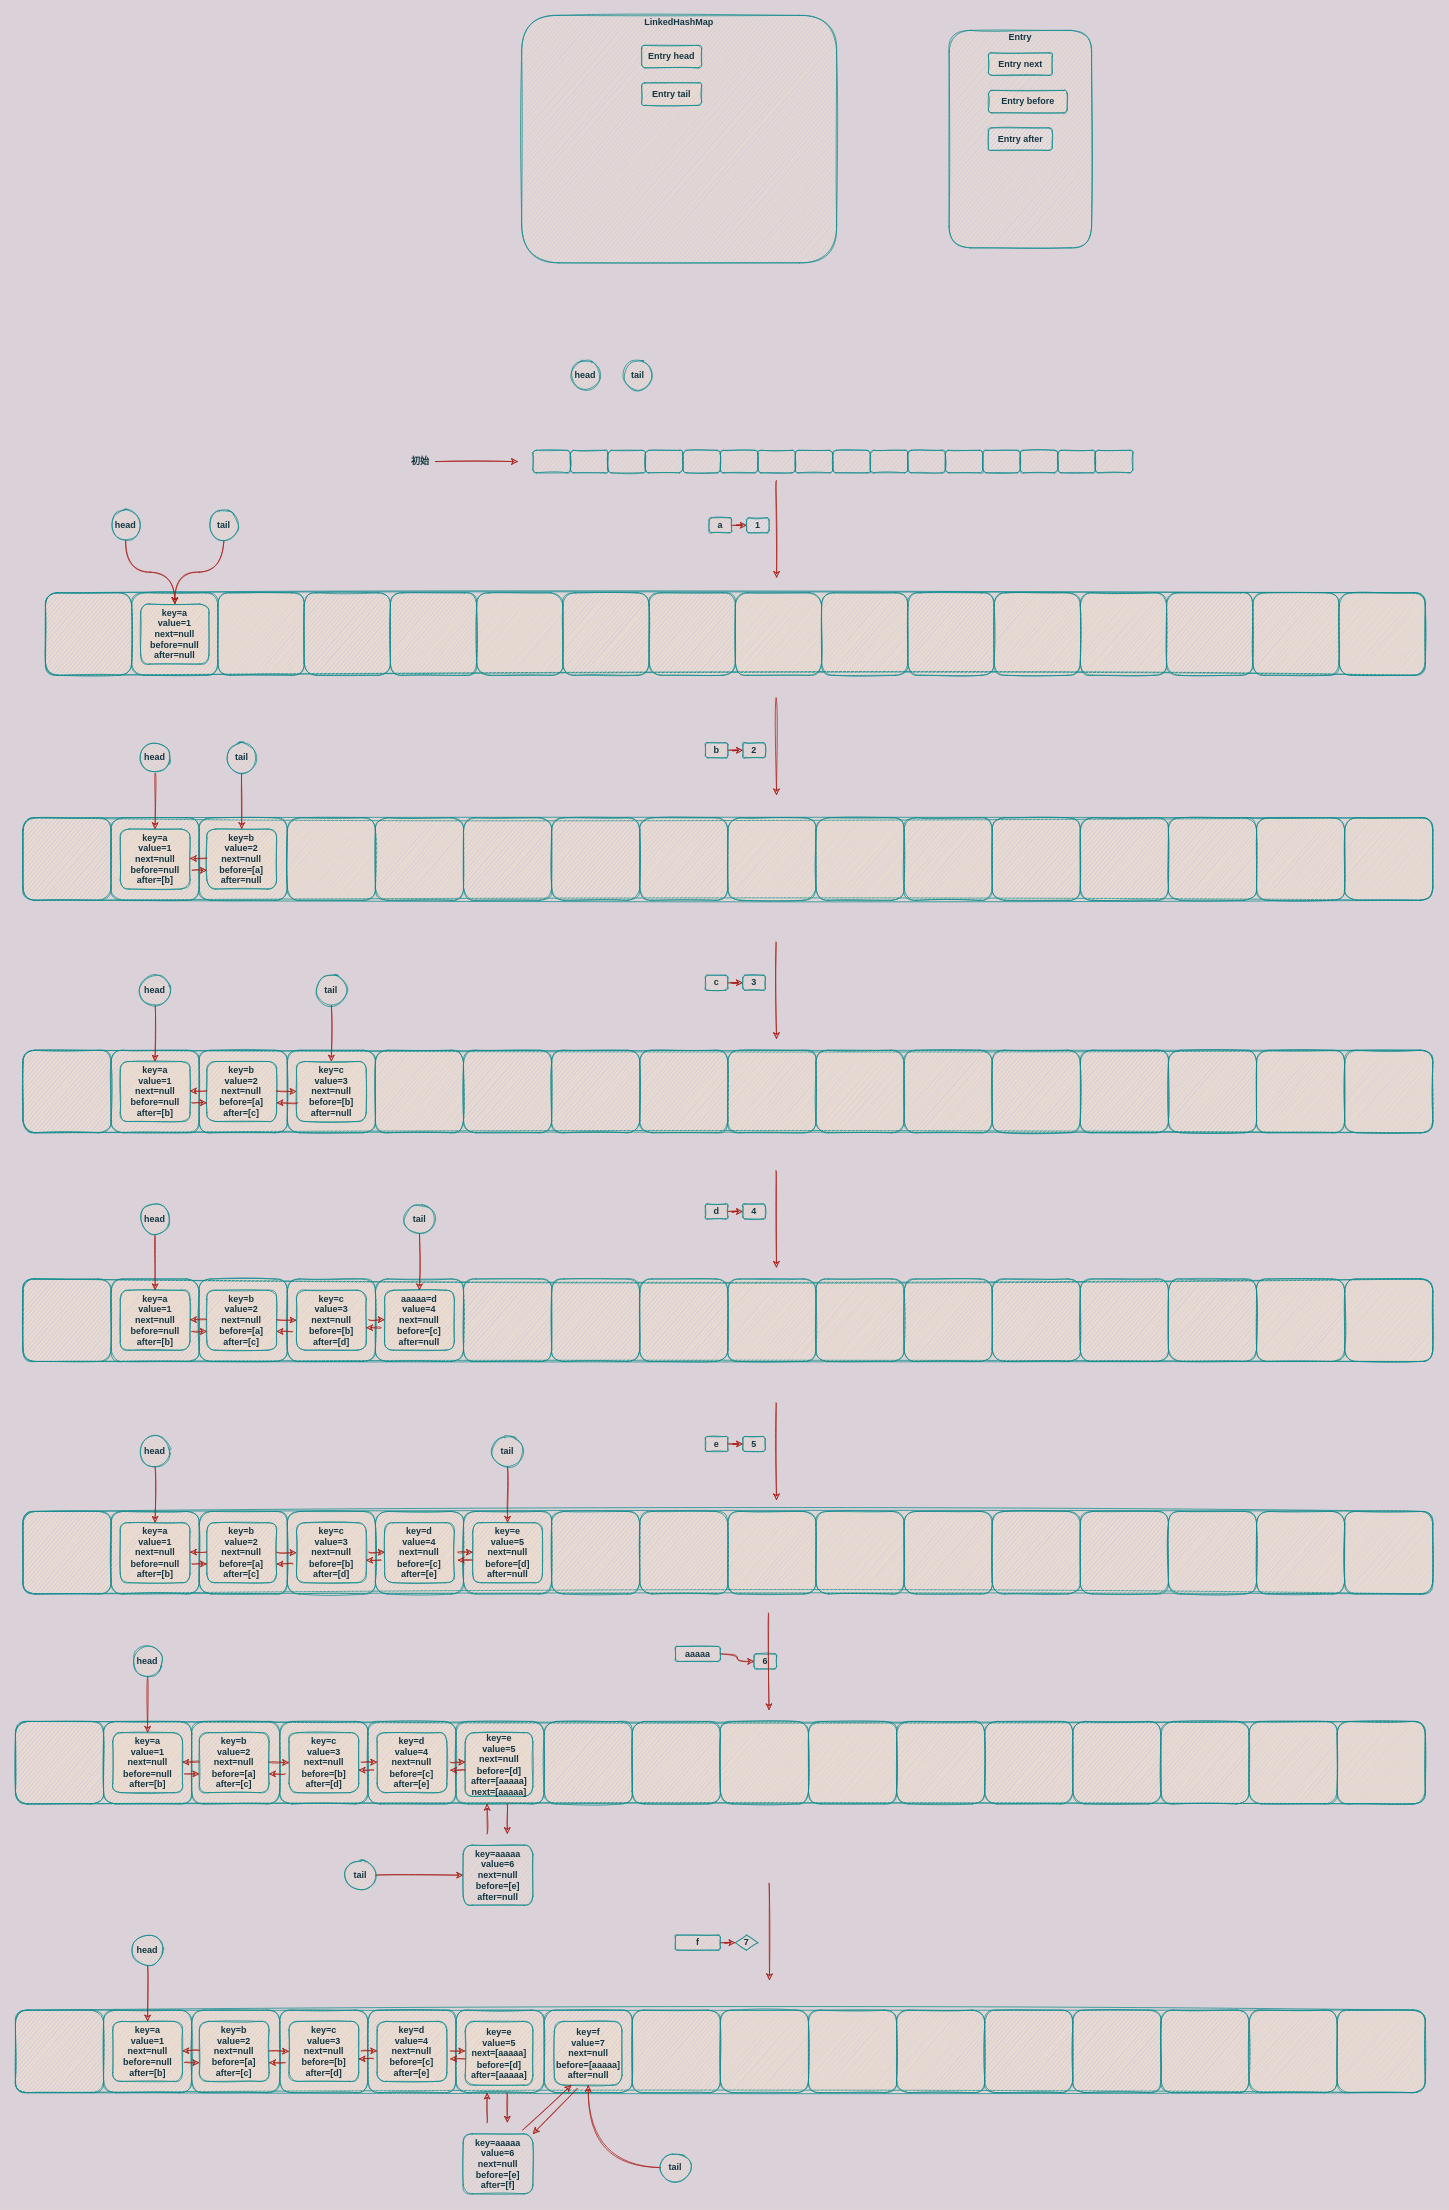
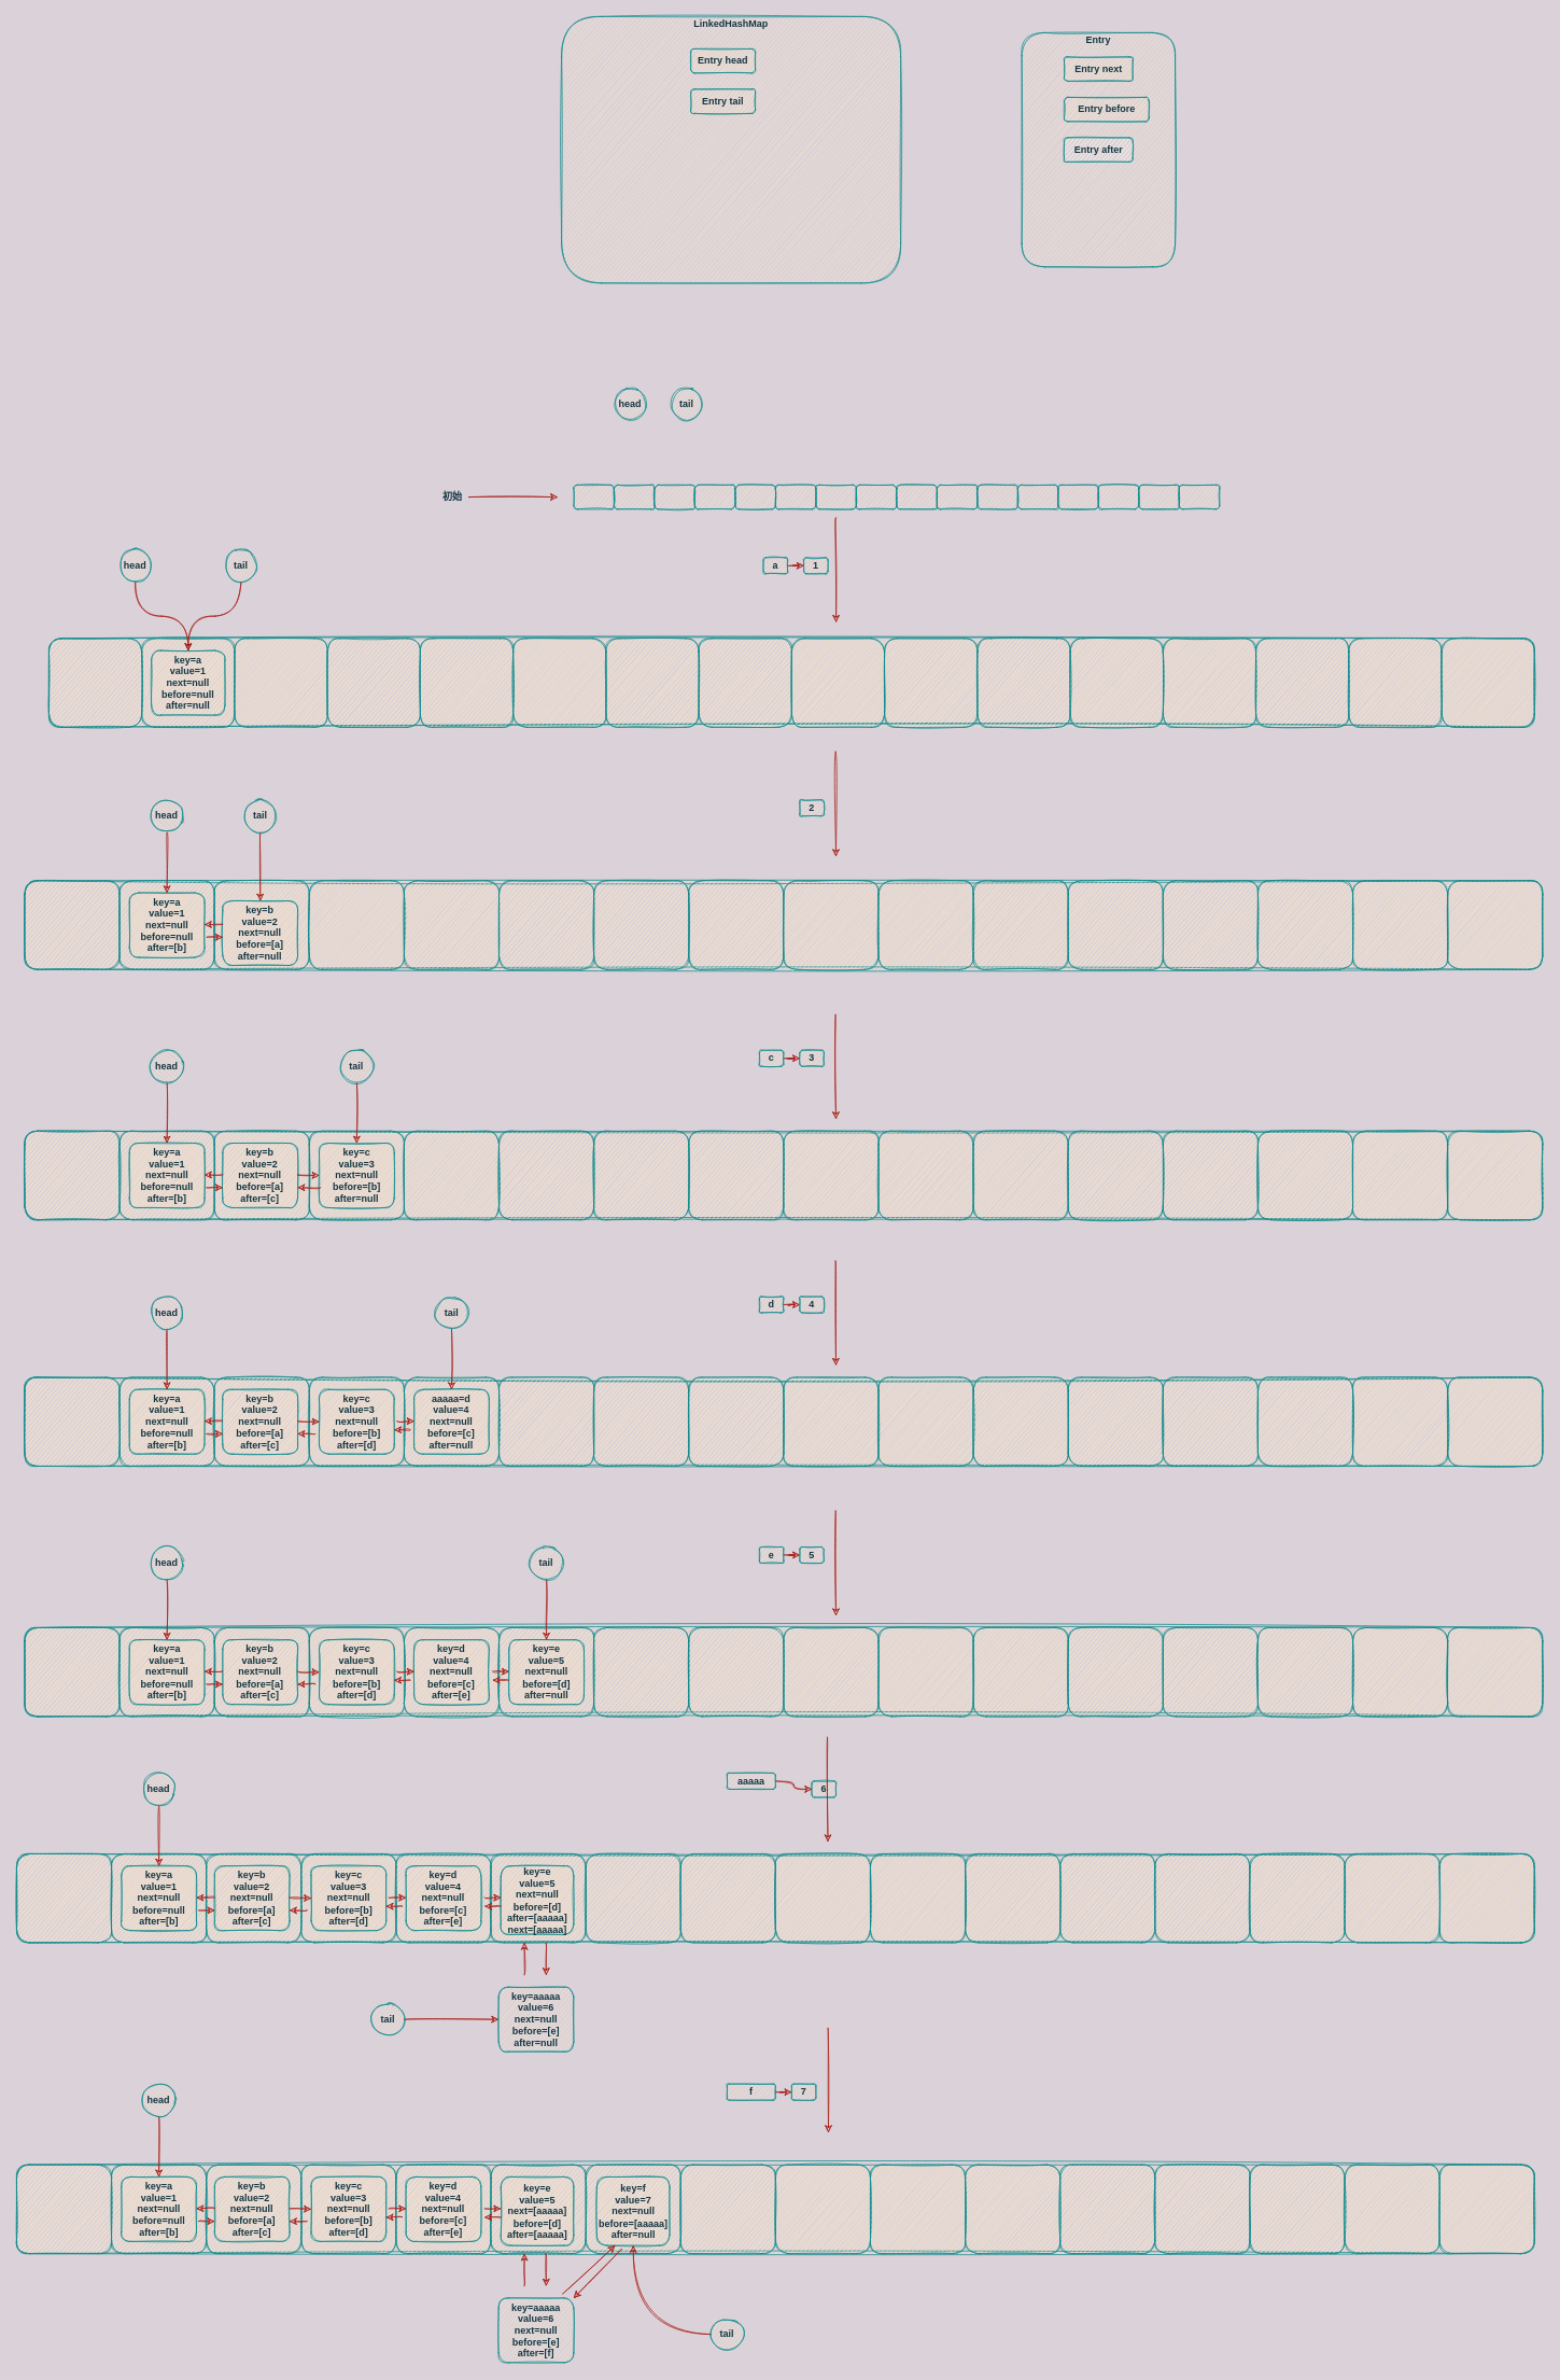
- <mxCell id="31" value="1" style="whiteSpace=wrap;html=1;strokeColor=#0F8B8D;fillColor=#f5f5f5;fontColor=#143642;rounded=1;sketch=1;fontStyle=1;" vertex="1" parent="1"><mxGeometry x="995" y="690" width="30" height="20" as="geometry" /></mxCell>
+ <mxCell id="31" value="1" style="whiteSpace=wrap;html=1;strokeColor=#0F8B8D;fillColor=#FAE5C7;fontColor=#143642;rounded=1;sketch=1;fontStyle=1" vertex="1" parent="1"><mxGeometry x="995" y="690" width="30" height="20" as="geometry" /></mxCell>
- <mxCell id="57" value="b" style="whiteSpace=wrap;html=1;strokeColor=#0F8B8D;fillColor=#FAE5C7;fontColor=#143642;rounded=1;sketch=1;fontStyle=1" vertex="1" parent="1"><mxGeometry x="940" y="990" width="30" height="20" as="geometry" /></mxCell>
- <mxCell id="56" value="" style="edgeStyle=orthogonalEdgeStyle;orthogonalLoop=1;jettySize=auto;html=1;strokeColor=#A8201A;fillColor=#FAE5C7;fontColor=#143642;labelBackgroundColor=#DAD2D8;sketch=1;curved=1;fontStyle=1" edge="1" parent="1" source="57" target="58"><mxGeometry relative="1" as="geometry" /></mxCell>
- <mxCell id="77" value="key=b&lt;br&gt;value=2&lt;br&gt;next=null&lt;br&gt;before=[a]&lt;br&gt;after=null" style="whiteSpace=wrap;html=1;strokeColor=#0F8B8D;fillColor=#FAE5C7;align=center;fontColor=#143642;rounded=1;sketch=1;fontStyle=1" vertex="1" parent="59"><mxGeometry x="245.217" y="15" width="92.978" height="80" as="geometry" /></mxCell>
+ <mxCell id="77" value="key=b&lt;br&gt;value=2&lt;br&gt;next=null&lt;br&gt;before=[a]&lt;br&gt;after=null" style="whiteSpace=wrap;html=1;strokeColor=#0F8B8D;fillColor=#FAE5C7;align=center;fontColor=#143642;rounded=1;sketch=1;fontStyle=1" vertex="1" parent="59"><mxGeometry x="245.217" y="25" width="92.978" height="80" as="geometry" /></mxCell>
- <mxCell id="233" value="7" style="rhombus;whiteSpace=wrap;html=1;strokeColor=#0F8B8D;fillColor=#FAE5C7;fontColor=#143642;sketch=1;fontStyle=1;" vertex="1" parent="1"><mxGeometry x="980" y="2580" width="30" height="20" as="geometry" /></mxCell>
+ <mxCell id="233" value="7" style="whiteSpace=wrap;html=1;strokeColor=#0F8B8D;fillColor=#FAE5C7;fontColor=#143642;rounded=1;sketch=1;fontStyle=1" vertex="1" parent="1"><mxGeometry x="980" y="2580" width="30" height="20" as="geometry" /></mxCell>
